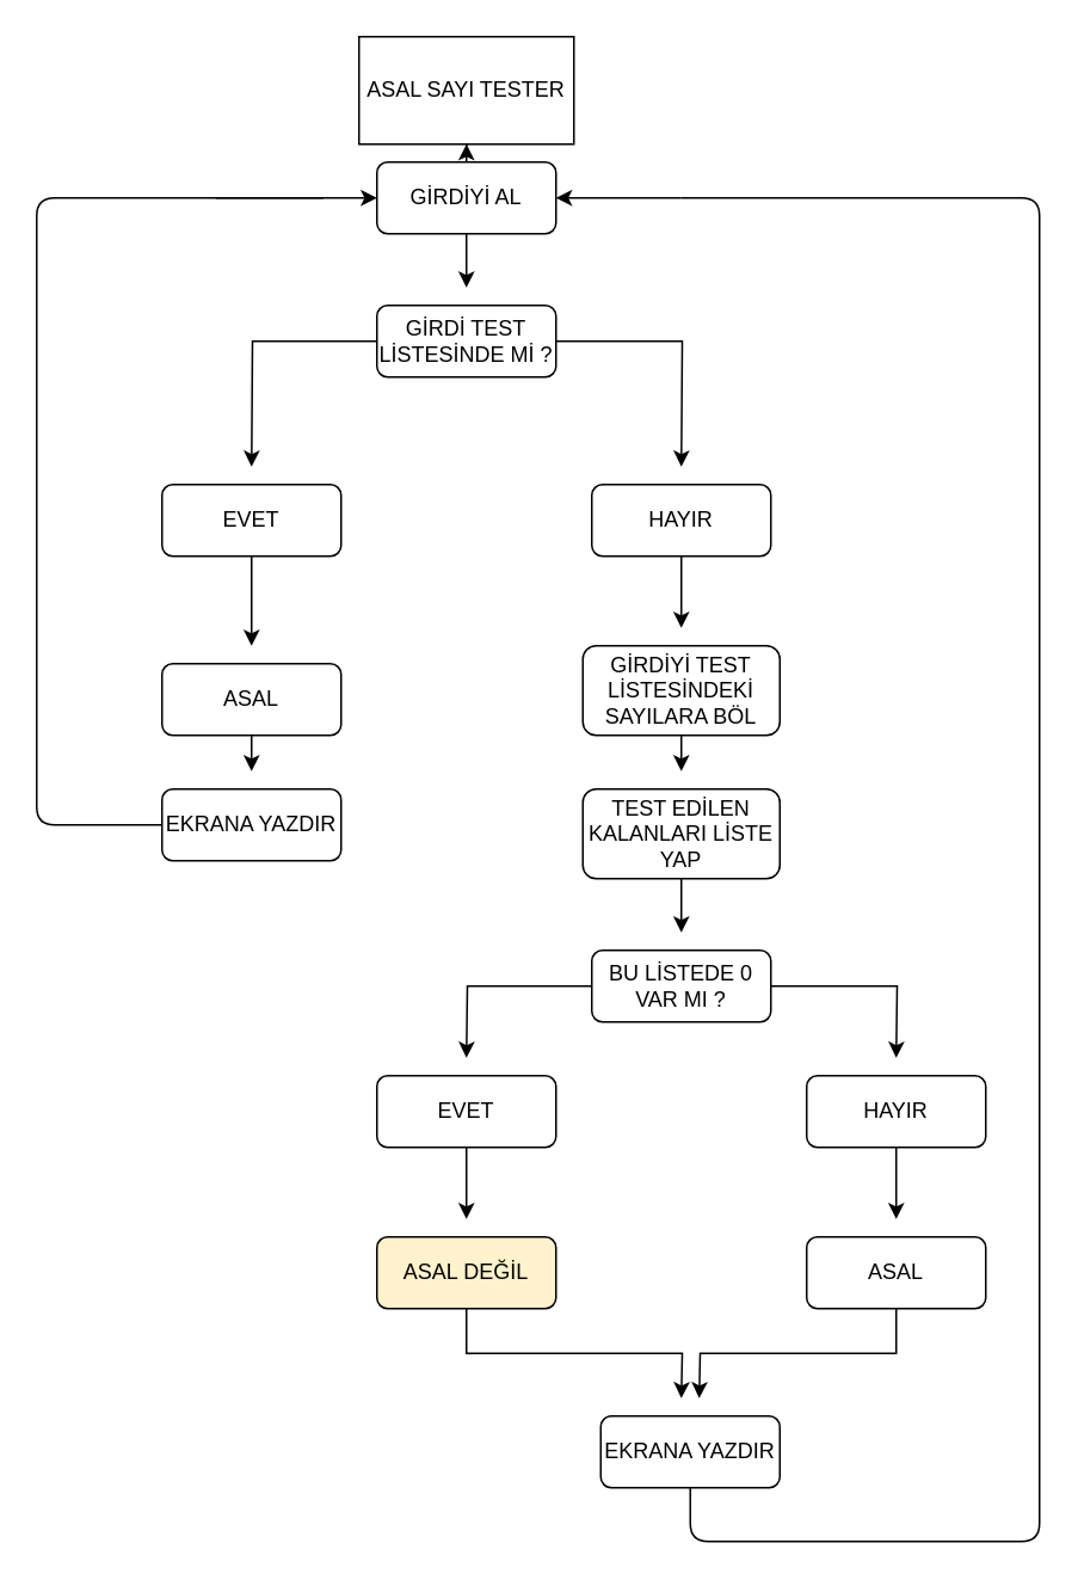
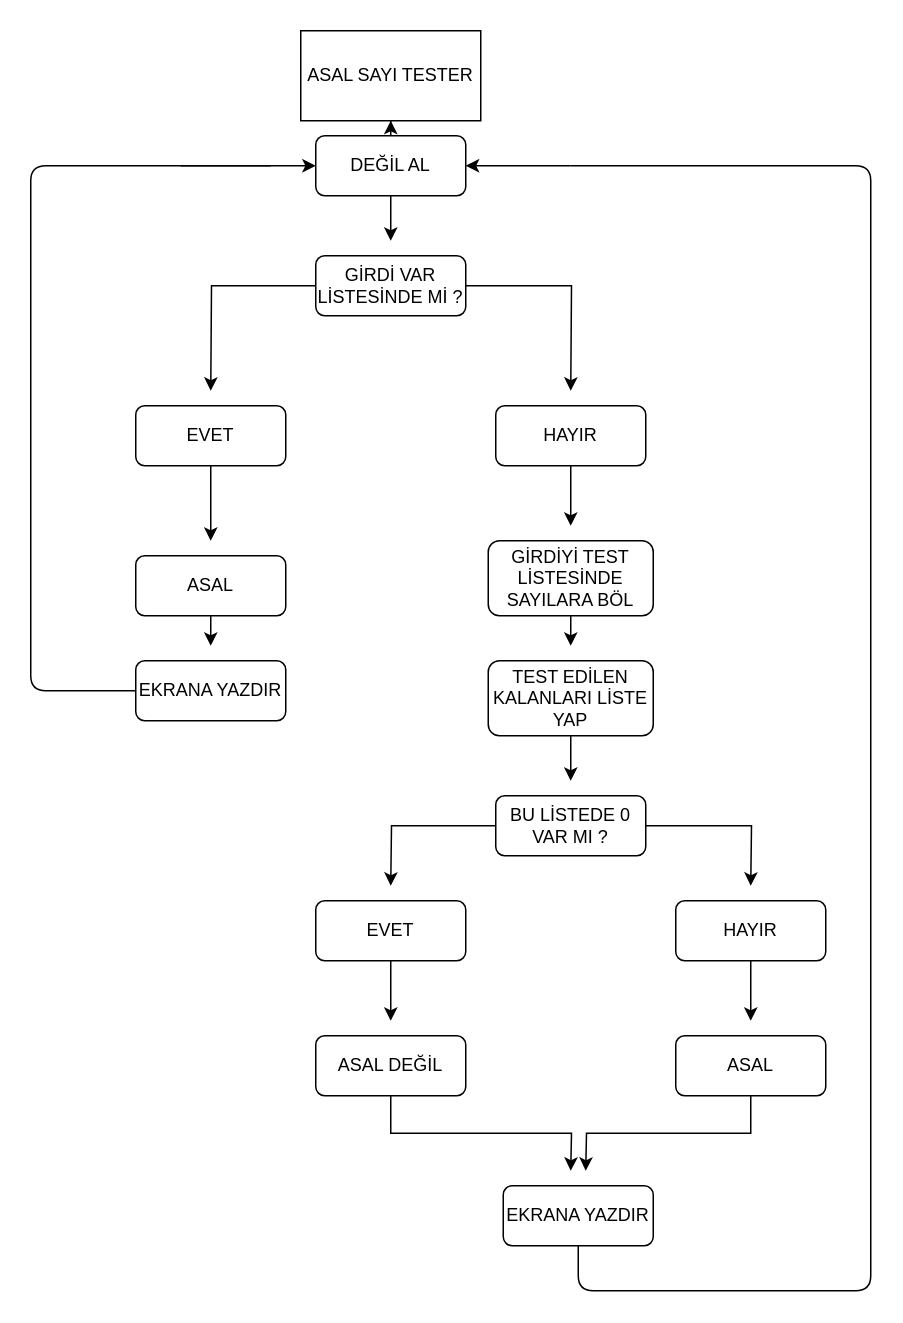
- <mxCell id="5" value="GİRDİYİ AL" style="rounded=1;whiteSpace=wrap;html=1;" parent="1" vertex="1"><mxGeometry x="210" y="90" width="100" height="40" as="geometry" /></mxCell>
+ <mxCell id="5" value="DEĞİL AL" style="rounded=1;whiteSpace=wrap;html=1;" parent="1" vertex="1"><mxGeometry x="210" y="90" width="100" height="40" as="geometry" /></mxCell>
- <mxCell id="8" value="GİRDİ TEST LİSTESİNDE Mİ ?" style="rounded=1;whiteSpace=wrap;html=1;" parent="1" vertex="1"><mxGeometry x="210" y="170" width="100" height="40" as="geometry" /></mxCell>
+ <mxCell id="8" value="GİRDİ VAR LİSTESİNDE Mİ ?" style="rounded=1;whiteSpace=wrap;html=1;" parent="1" vertex="1"><mxGeometry x="210" y="170" width="100" height="40" as="geometry" /></mxCell>
- <mxCell id="16" value="&lt;font style=&quot;font-size: 12px&quot;&gt;GİRDİYİ TEST LİSTESİNDEKİ SAYILARA BÖL&lt;/font&gt;" style="rounded=1;whiteSpace=wrap;html=1;" parent="1" vertex="1"><mxGeometry x="325" y="360" width="110" height="50" as="geometry" /></mxCell>
+ <mxCell id="16" value="&lt;font style=&quot;font-size: 12px&quot;&gt;GİRDİYİ TEST LİSTESİNDE SAYILARA BÖL&lt;/font&gt;" style="rounded=1;whiteSpace=wrap;html=1;" parent="1" vertex="1"><mxGeometry x="325" y="360" width="110" height="50" as="geometry" /></mxCell>
- <mxCell id="29" value="ASAL DEĞİL" style="rounded=1;whiteSpace=wrap;html=1;fillColor=#fff2cc;" parent="1" vertex="1"><mxGeometry x="210" y="690" width="100" height="40" as="geometry" /></mxCell>
+ <mxCell id="29" value="ASAL DEĞİL" style="rounded=1;whiteSpace=wrap;html=1;" parent="1" vertex="1"><mxGeometry x="210" y="690" width="100" height="40" as="geometry" /></mxCell>
